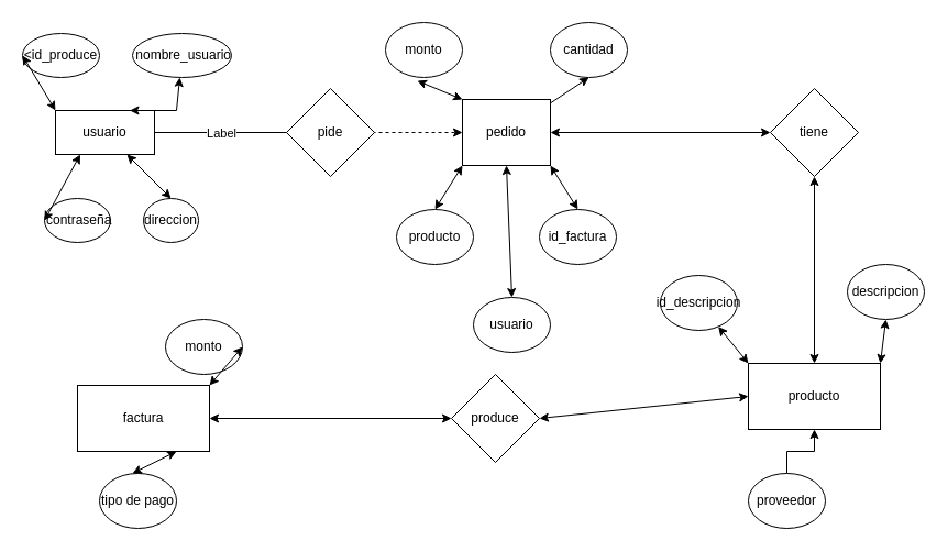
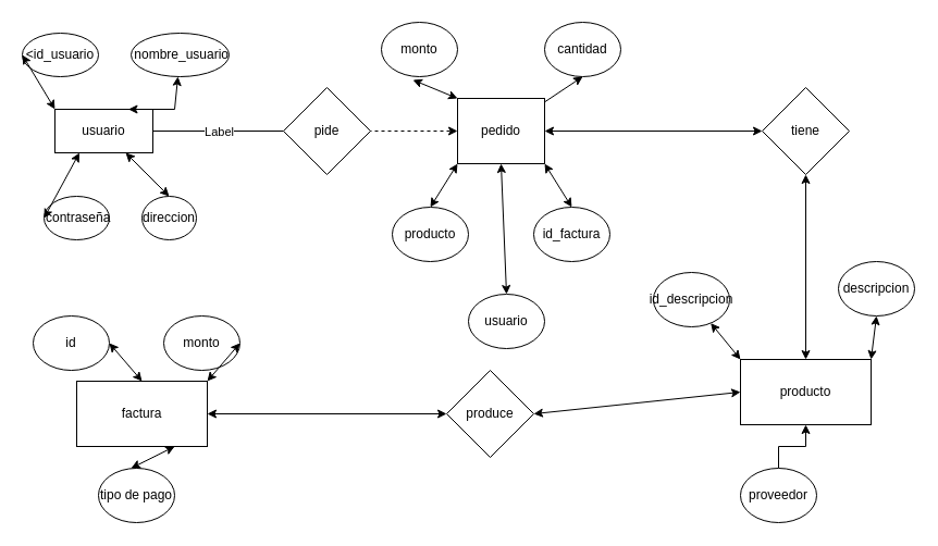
- <mxCell id="19" value="&amp;lt;id_produce" style="ellipse;whiteSpace=wrap;html=1;" vertex="1" parent="1"><mxGeometry x="20" width="70" height="40" as="geometry" y="30" /></mxCell>
+ <mxCell id="19" value="&amp;lt;id_usuario" style="ellipse;whiteSpace=wrap;html=1;" vertex="1" parent="1"><mxGeometry x="20" width="70" height="40" as="geometry" y="30" /></mxCell>
+ <mxCell id="25" value="id" style="ellipse;whiteSpace=wrap;html=1;" vertex="1" parent="1"><mxGeometry x="30" y="290" width="70" height="50" as="geometry" /></mxCell>
+ <mxCell id="35" value="" style="endArrow=classic;startArrow=classic;html=1;rounded=0;exitX=1;exitY=0.5;exitDx=0;exitDy=0;entryX=0.5;entryY=0;entryDx=0;entryDy=0;" edge="1" parent="1" source="25" target="4"><mxGeometry width="50" height="50" relative="1" as="geometry"><mxPoint x="430" y="280" as="sourcePoint" /><mxPoint x="480" y="230" as="targetPoint" /></mxGeometry></mxCell>
